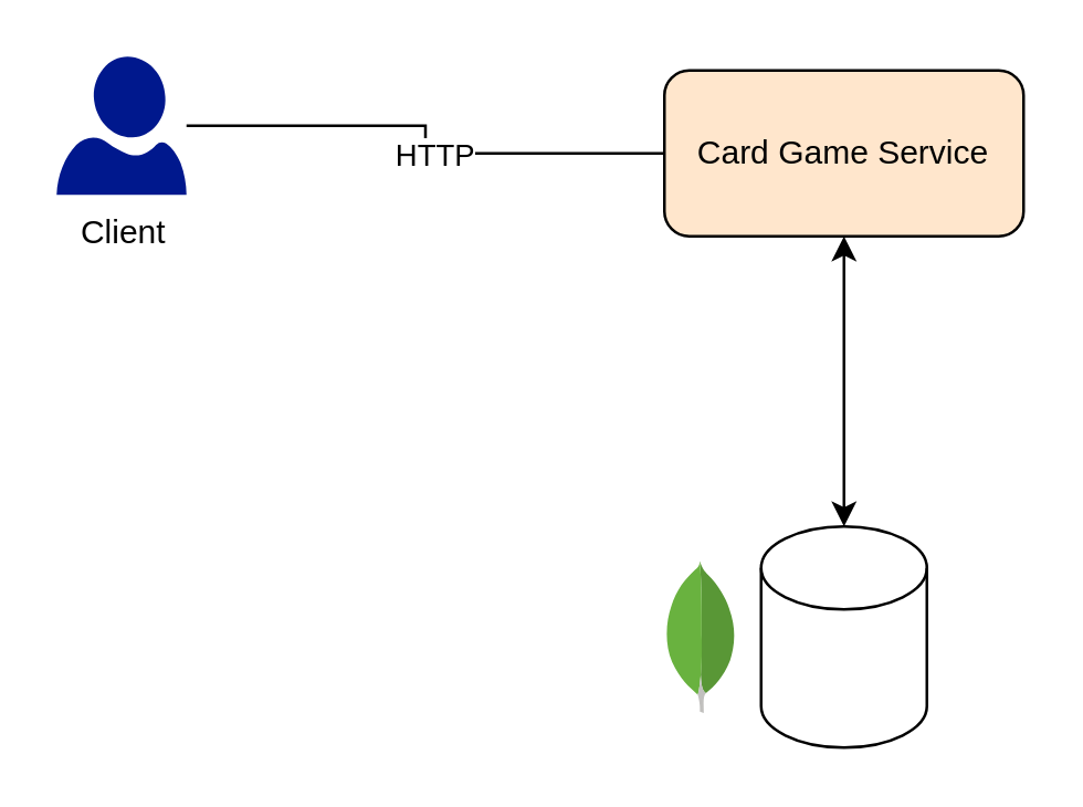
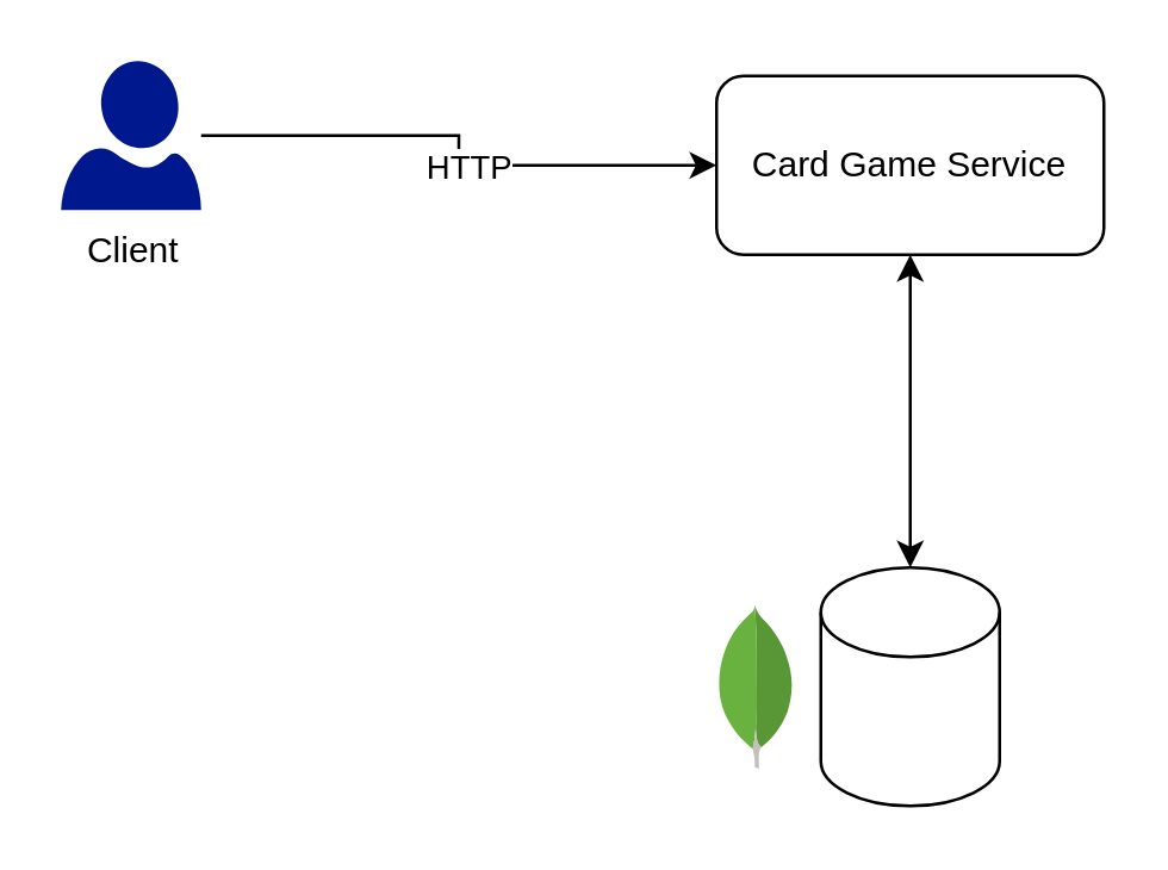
- <mxCell id="2" style="edgeStyle=orthogonalEdgeStyle;rounded=0;orthogonalLoop=1;jettySize=auto;html=1;entryX=0;entryY=0.5;entryDx=0;entryDy=0;endArrow=none;" edge="1" parent="1" source="4" target="6"><mxGeometry relative="1" as="geometry" /></mxCell>
+ <mxCell id="2" style="edgeStyle=orthogonalEdgeStyle;rounded=0;orthogonalLoop=1;jettySize=auto;html=1;entryX=0;entryY=0.5;entryDx=0;entryDy=0;" edge="1" parent="1" source="4" target="6"><mxGeometry relative="1" as="geometry" /></mxCell>
- <mxCell id="6" value="Card Game Service" style="rounded=1;whiteSpace=wrap;html=1;fillColor=#ffe6cc;" vertex="1" parent="1"><mxGeometry x="240" y="25" width="130" height="60" as="geometry" /></mxCell>
+ <mxCell id="6" value="Card Game Service" style="rounded=1;whiteSpace=wrap;html=1;" vertex="1" parent="1"><mxGeometry x="240" y="25" width="130" height="60" as="geometry" /></mxCell>
